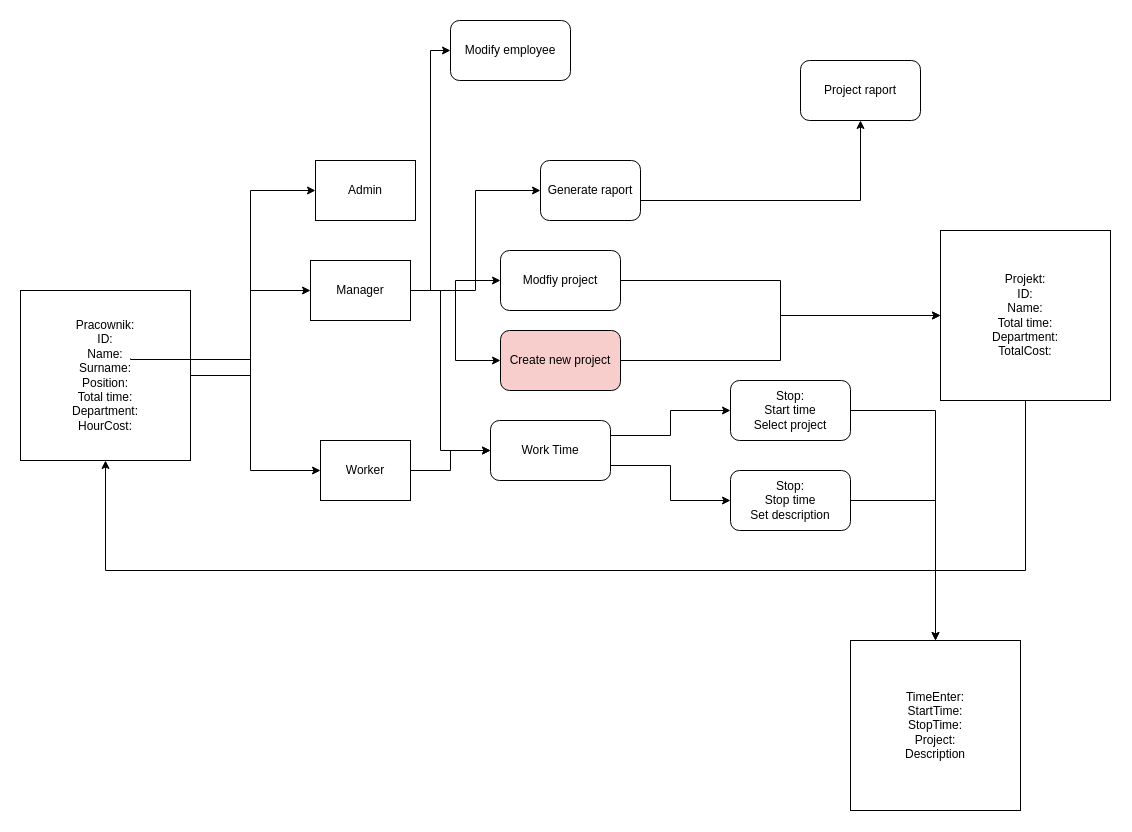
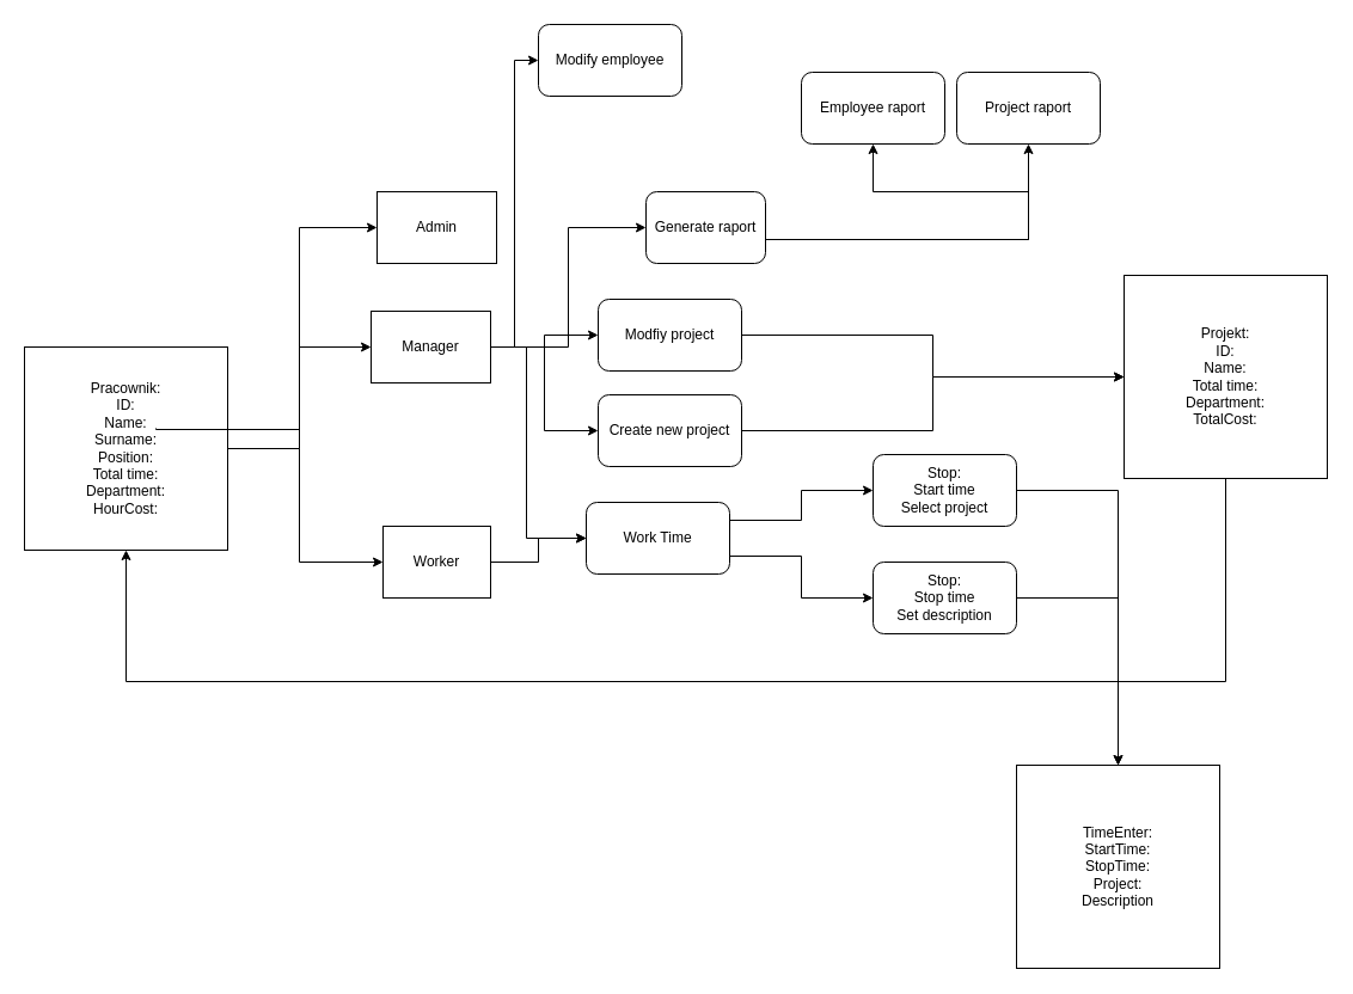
+ <mxCell id="27" value="Employee raport" style="rounded=1;whiteSpace=wrap;html=1;" vertex="1" parent="1"><mxGeometry x="670" y="60" width="120" height="60" as="geometry" /></mxCell>
+ <mxCell id="20" style="edgeStyle=orthogonalEdgeStyle;rounded=0;orthogonalLoop=1;jettySize=auto;html=1;exitX=1;exitY=0.5;exitDx=0;exitDy=0;entryX=0.5;entryY=1;entryDx=0;entryDy=0;" edge="1" parent="1" source="22" target="27"><mxGeometry relative="1" as="geometry"><Array as="points"><mxPoint x="860" y="200" /><mxPoint x="860" y="160" /><mxPoint x="730" y="160" /></Array></mxGeometry></mxCell>
- <mxCell id="17" value="Create new project" style="rounded=1;whiteSpace=wrap;html=1;fillColor=#f8cecc;" vertex="1" parent="1"><mxGeometry x="500" y="330" width="120" height="60" as="geometry" /></mxCell>
+ <mxCell id="17" value="Create new project" style="rounded=1;whiteSpace=wrap;html=1;" vertex="1" parent="1"><mxGeometry x="500" y="330" width="120" height="60" as="geometry" /></mxCell>
